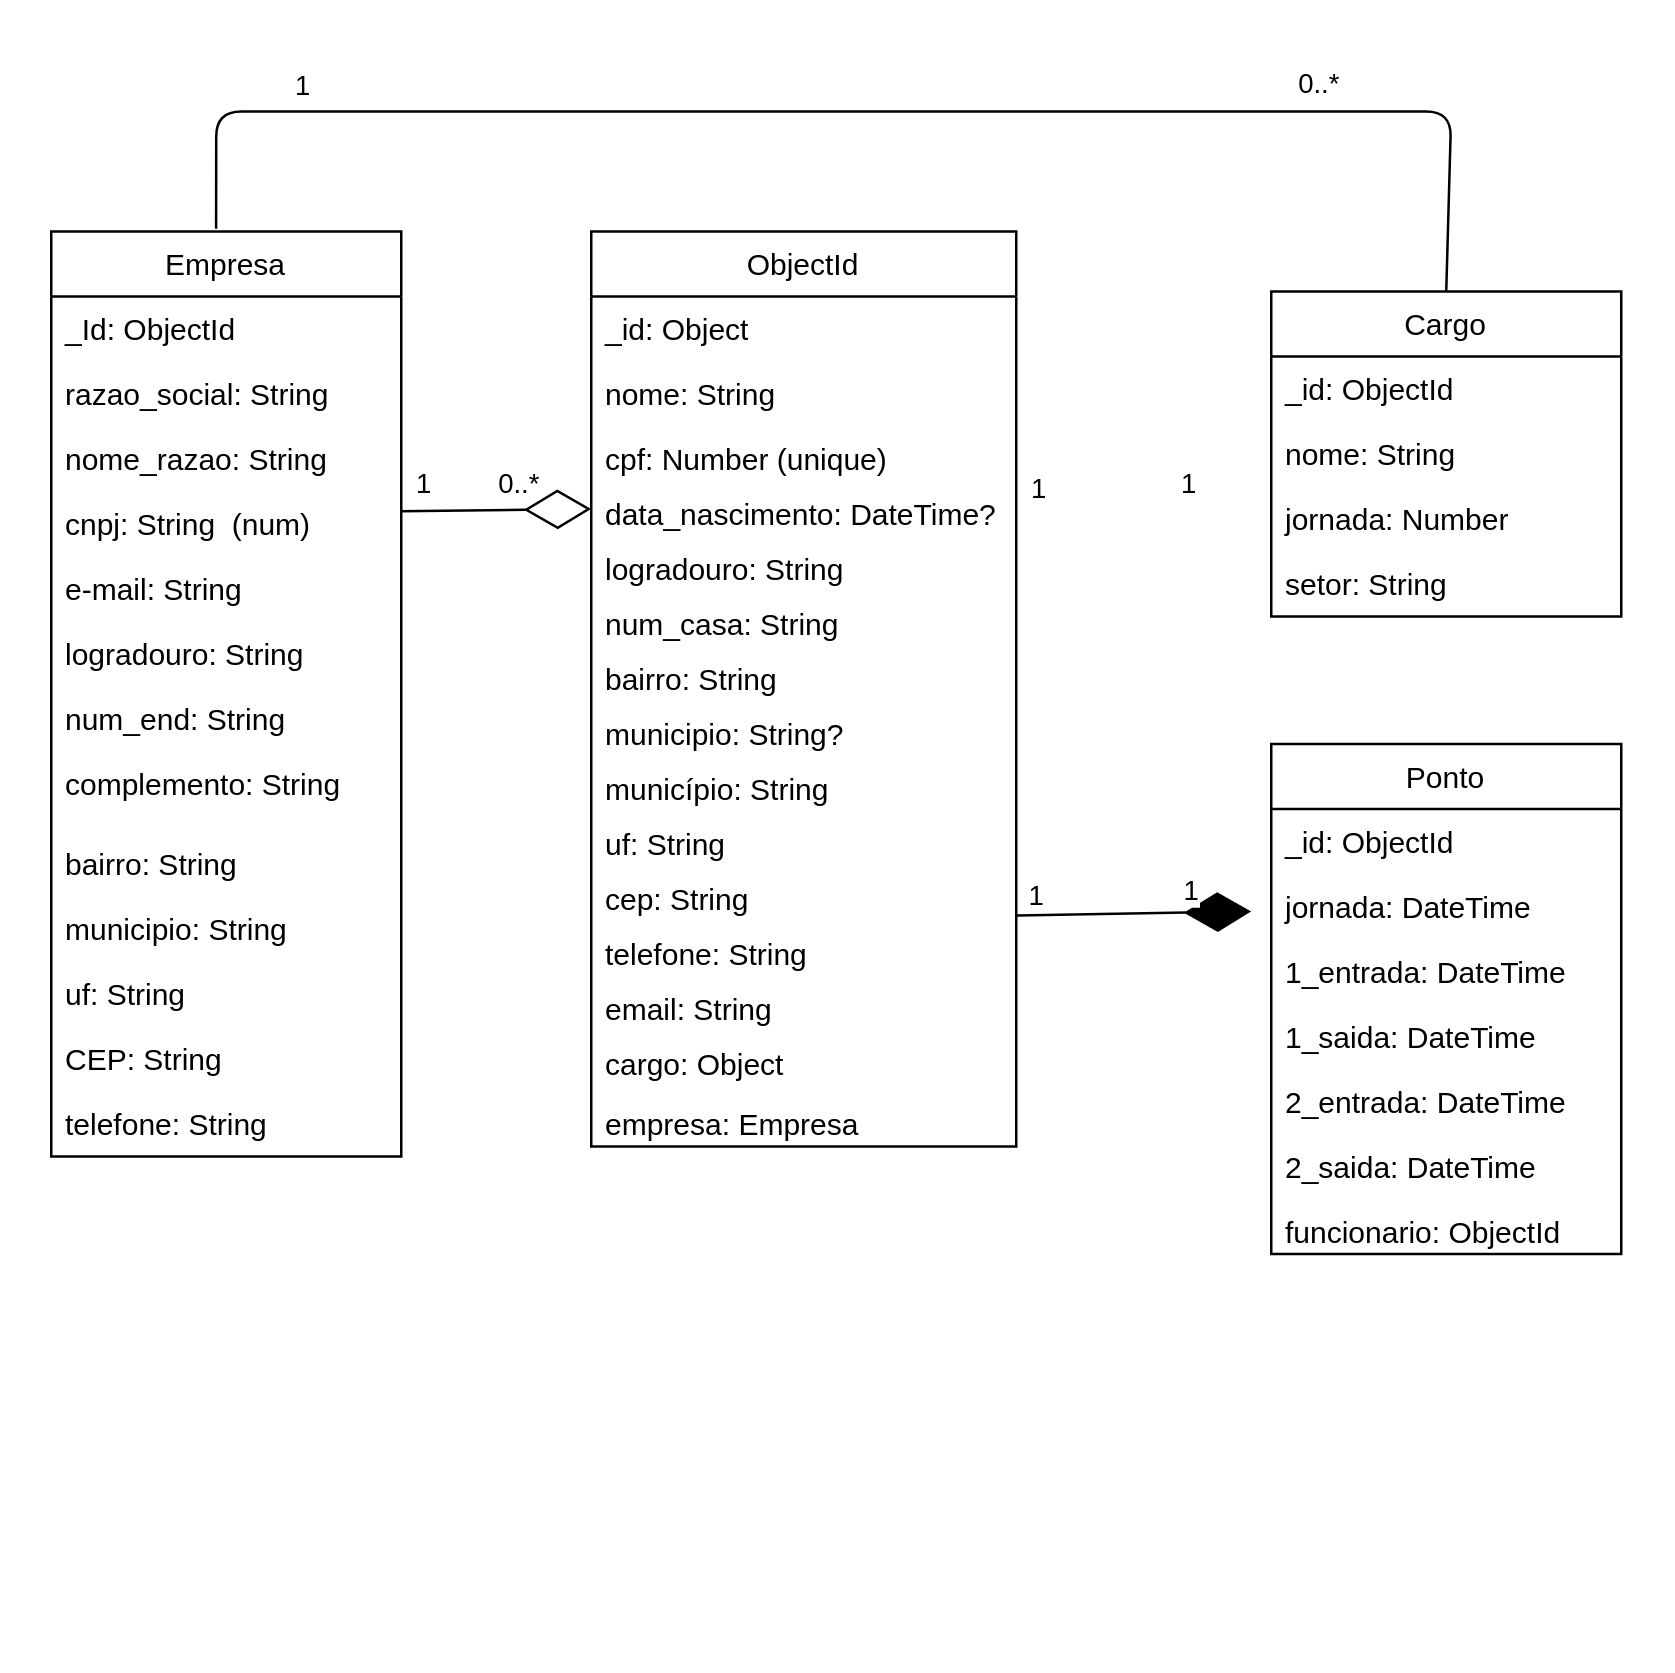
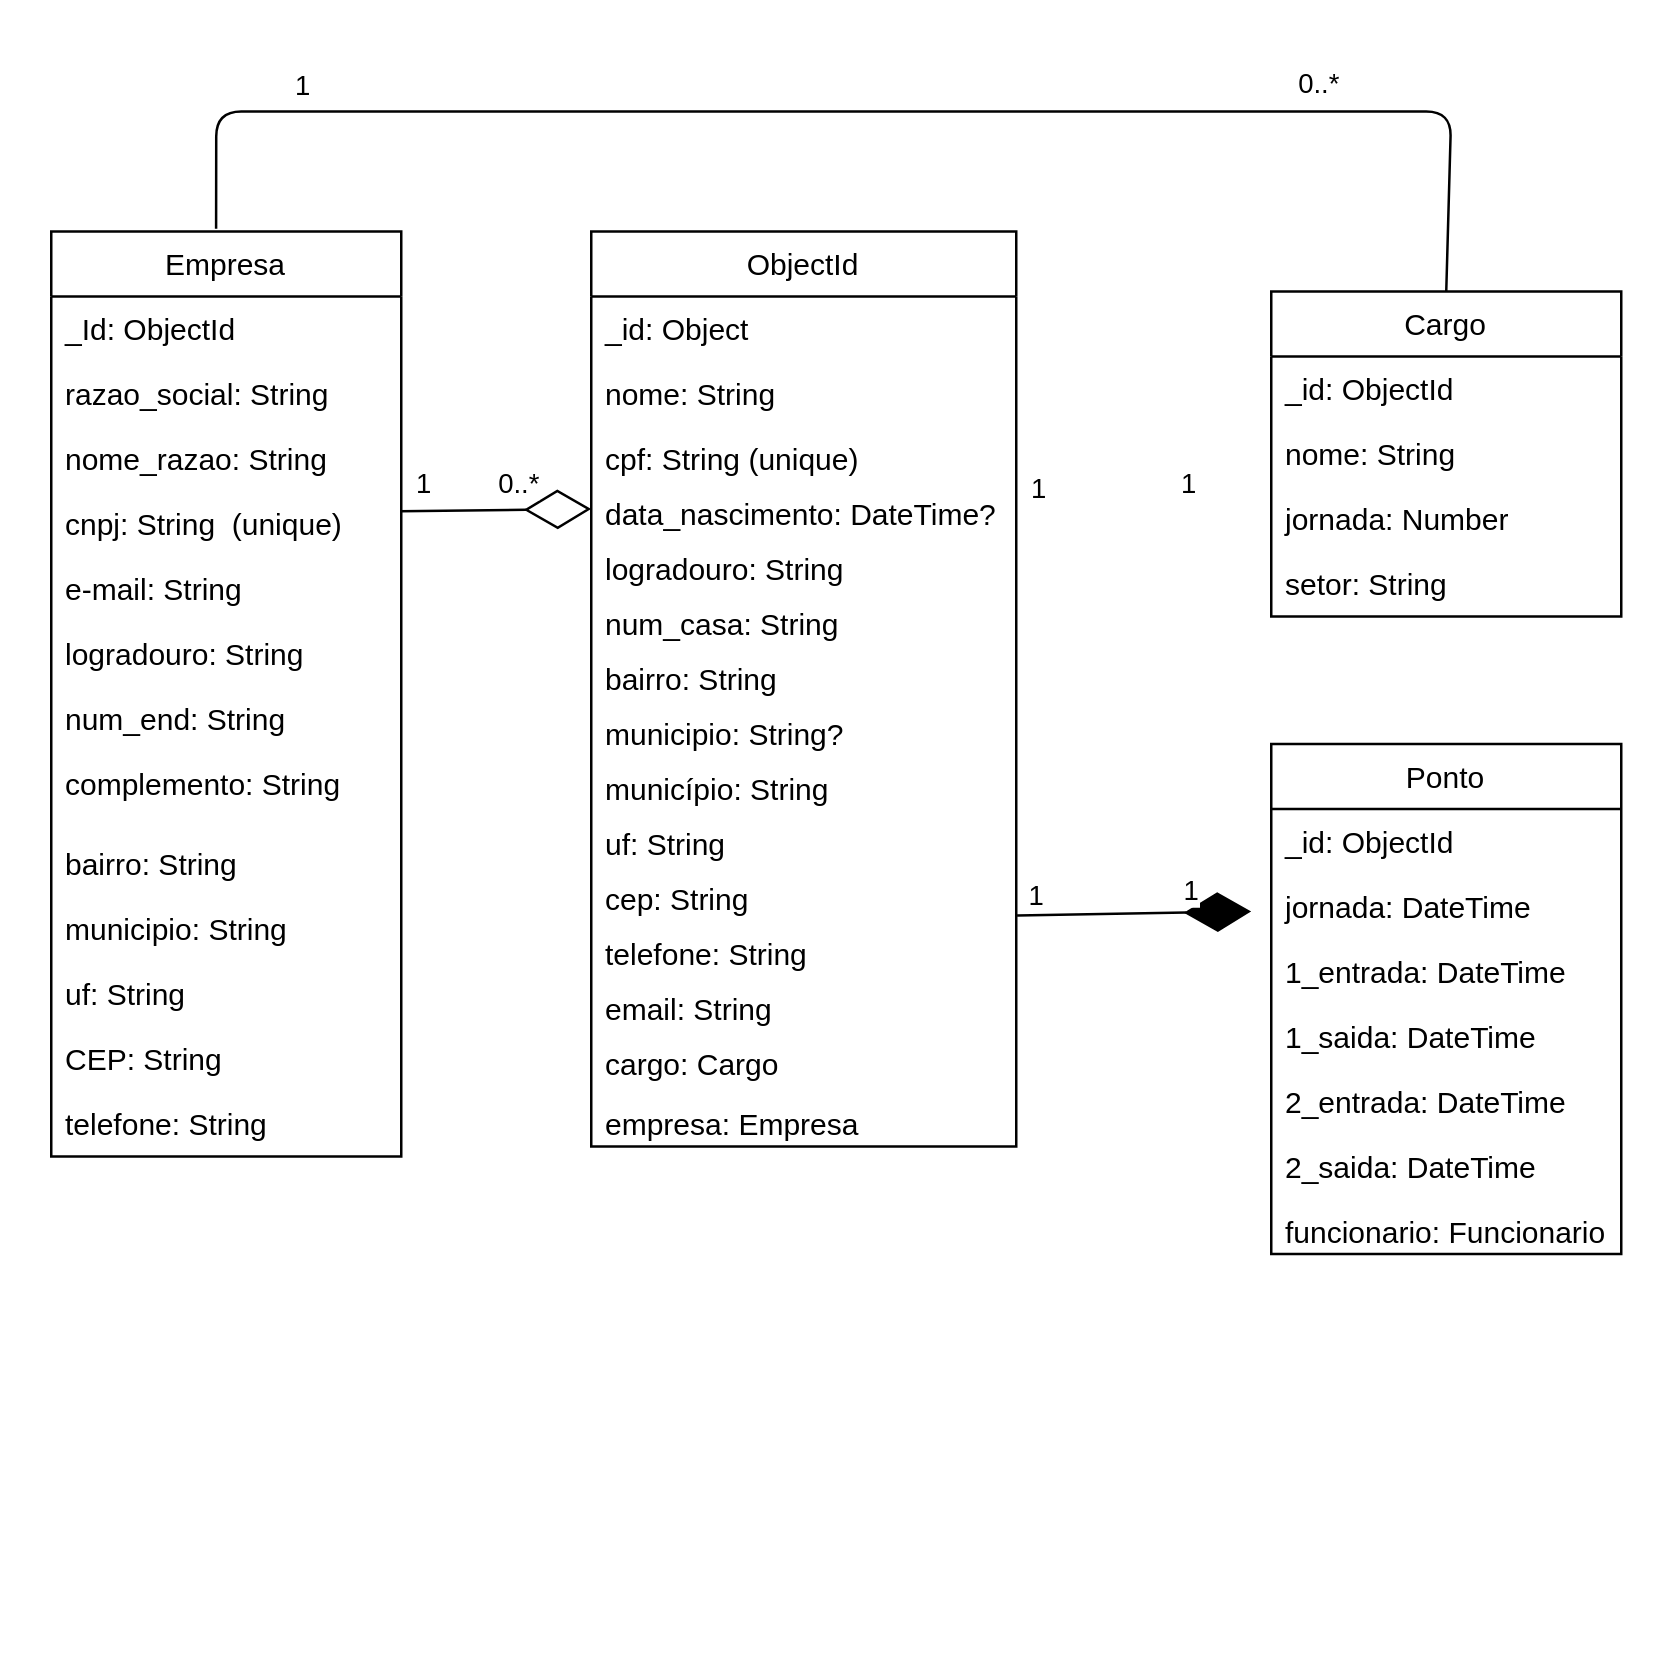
- <mxCell id="5" value="cpf: Number (unique)" style="text;strokeColor=none;fillColor=none;align=left;verticalAlign=top;spacingLeft=4;spacingRight=4;overflow=hidden;rotatable=0;points=[[0,0.5],[1,0.5]];portConstraint=eastwest;" parent="2" vertex="1"><mxGeometry y="78" width="170" height="22" as="geometry" /></mxCell>
+ <mxCell id="5" value="cpf: String (unique)" style="text;strokeColor=none;fillColor=none;align=left;verticalAlign=top;spacingLeft=4;spacingRight=4;overflow=hidden;rotatable=0;points=[[0,0.5],[1,0.5]];portConstraint=eastwest;" parent="2" vertex="1"><mxGeometry y="78" width="170" height="22" as="geometry" /></mxCell>
- <mxCell id="23" value="cnpj: String  (num)" style="text;strokeColor=none;fillColor=none;align=left;verticalAlign=top;spacingLeft=4;spacingRight=4;overflow=hidden;rotatable=0;points=[[0,0.5],[1,0.5]];portConstraint=eastwest;" parent="19" vertex="1"><mxGeometry y="104" width="140" height="26" as="geometry" /></mxCell>
+ <mxCell id="23" value="cnpj: String  (unique)" style="text;strokeColor=none;fillColor=none;align=left;verticalAlign=top;spacingLeft=4;spacingRight=4;overflow=hidden;rotatable=0;points=[[0,0.5],[1,0.5]];portConstraint=eastwest;" parent="19" vertex="1"><mxGeometry y="104" width="140" height="26" as="geometry" /></mxCell>
- <mxCell id="16" value="cargo: Object" style="text;strokeColor=none;fillColor=none;align=left;verticalAlign=top;spacingLeft=4;spacingRight=4;overflow=hidden;rotatable=0;points=[[0,0.5],[1,0.5]];portConstraint=eastwest;" vertex="1" parent="2"><mxGeometry y="320" width="170" height="24" as="geometry" /></mxCell>
+ <mxCell id="16" value="cargo: Cargo" style="text;strokeColor=none;fillColor=none;align=left;verticalAlign=top;spacingLeft=4;spacingRight=4;overflow=hidden;rotatable=0;points=[[0,0.5],[1,0.5]];portConstraint=eastwest;" vertex="1" parent="2"><mxGeometry y="320" width="170" height="24" as="geometry" /></mxCell>
- <mxCell id="47" value="funcionario: ObjectId" style="text;strokeColor=none;fillColor=none;align=left;verticalAlign=top;spacingLeft=4;spacingRight=4;overflow=hidden;rotatable=0;points=[[0,0.5],[1,0.5]];portConstraint=eastwest;" parent="40" vertex="1"><mxGeometry y="182" width="140" height="22" as="geometry" /></mxCell>
+ <mxCell id="47" value="funcionario: Funcionario" style="text;strokeColor=none;fillColor=none;align=left;verticalAlign=top;spacingLeft=4;spacingRight=4;overflow=hidden;rotatable=0;points=[[0,0.5],[1,0.5]];portConstraint=eastwest;" parent="40" vertex="1"><mxGeometry y="182" width="140" height="22" as="geometry" /></mxCell>
